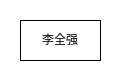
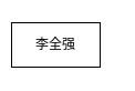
- <mxCell id="2" value="李全强" style="rounded=0;whiteSpace=wrap;html=1;" vertex="1" parent="1"><mxGeometry x="20" y="20" width="80" height="40" as="geometry" /></mxCell>
+ <mxCell id="2" value="李全强" style="rounded=0;whiteSpace=wrap;html=1;" vertex="1" parent="1"><mxGeometry x="10" y="20" width="80" height="40" as="geometry" /></mxCell>
